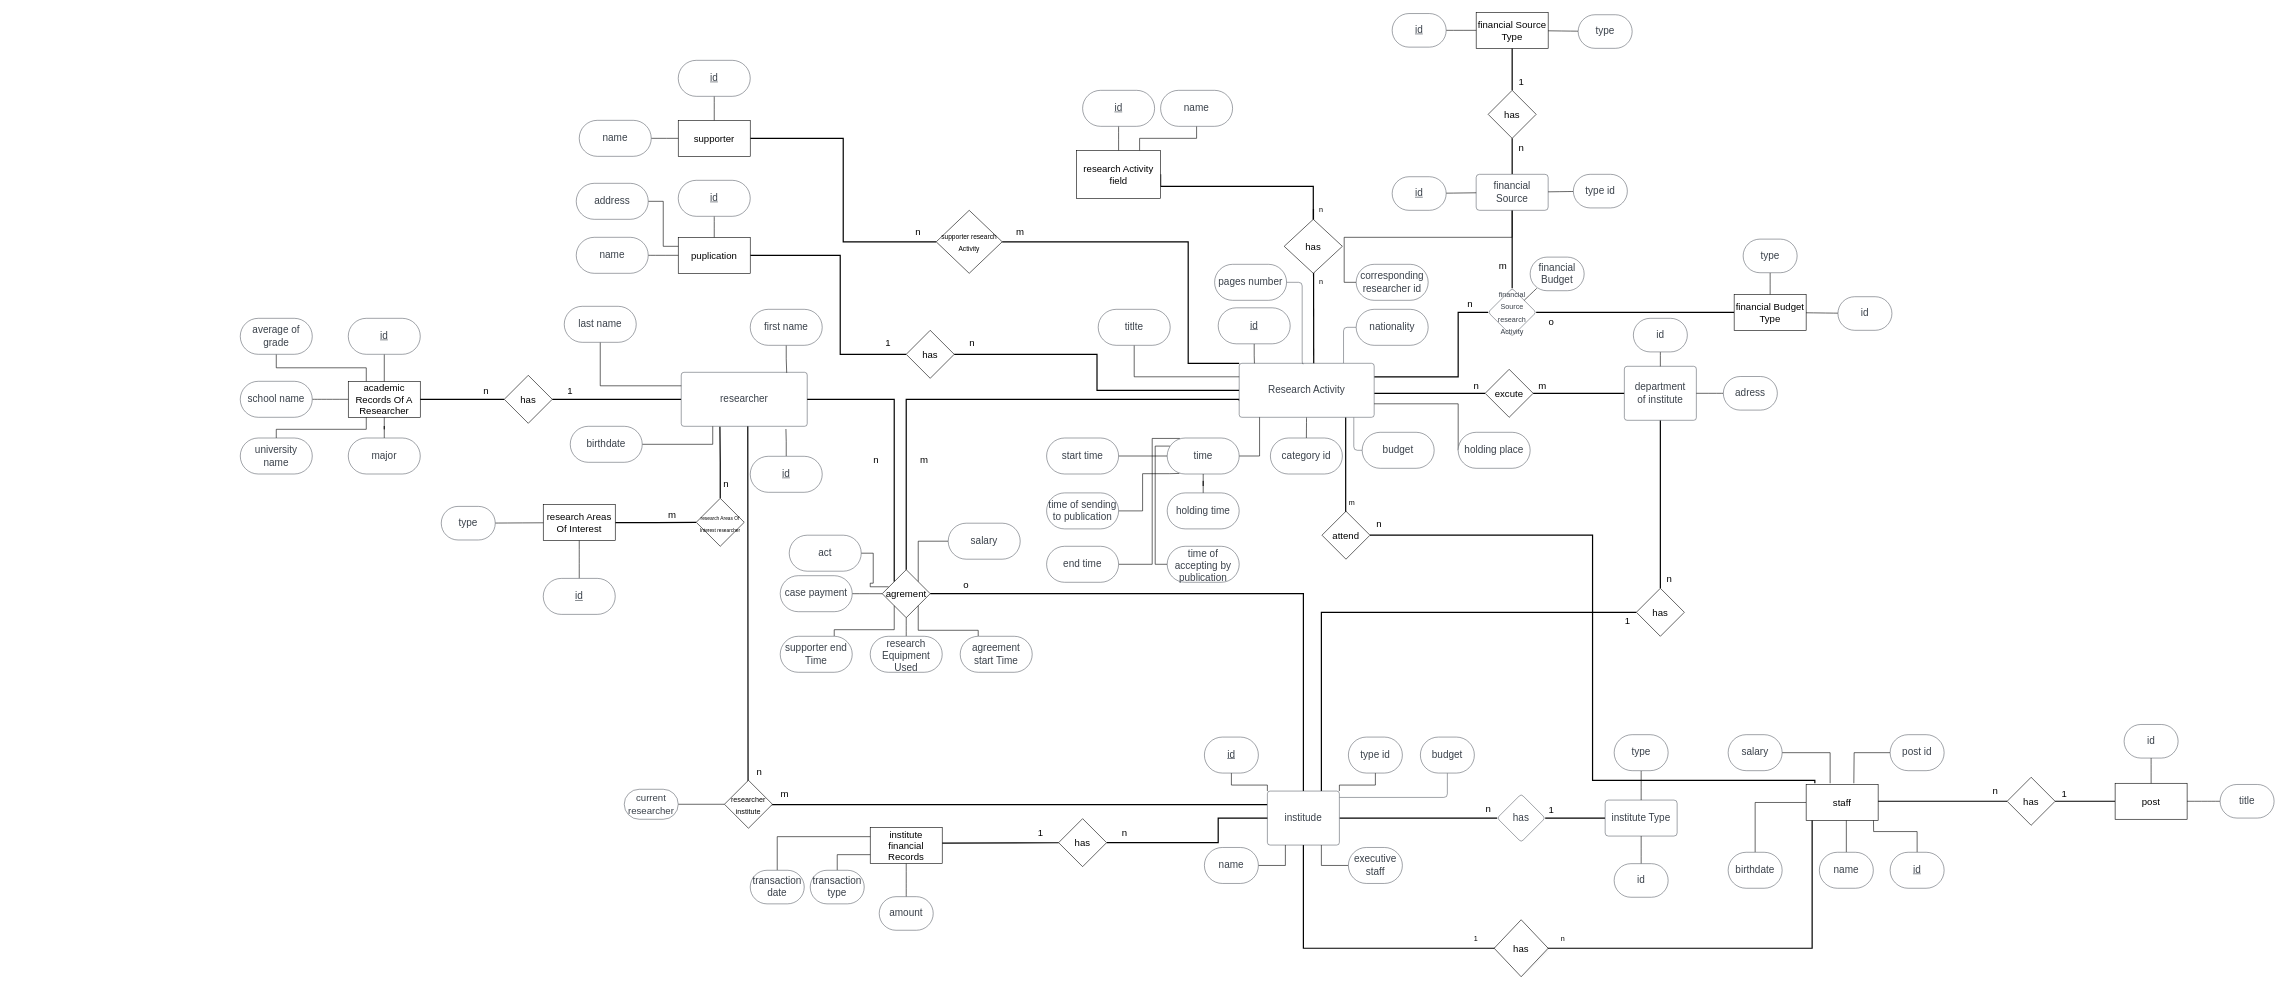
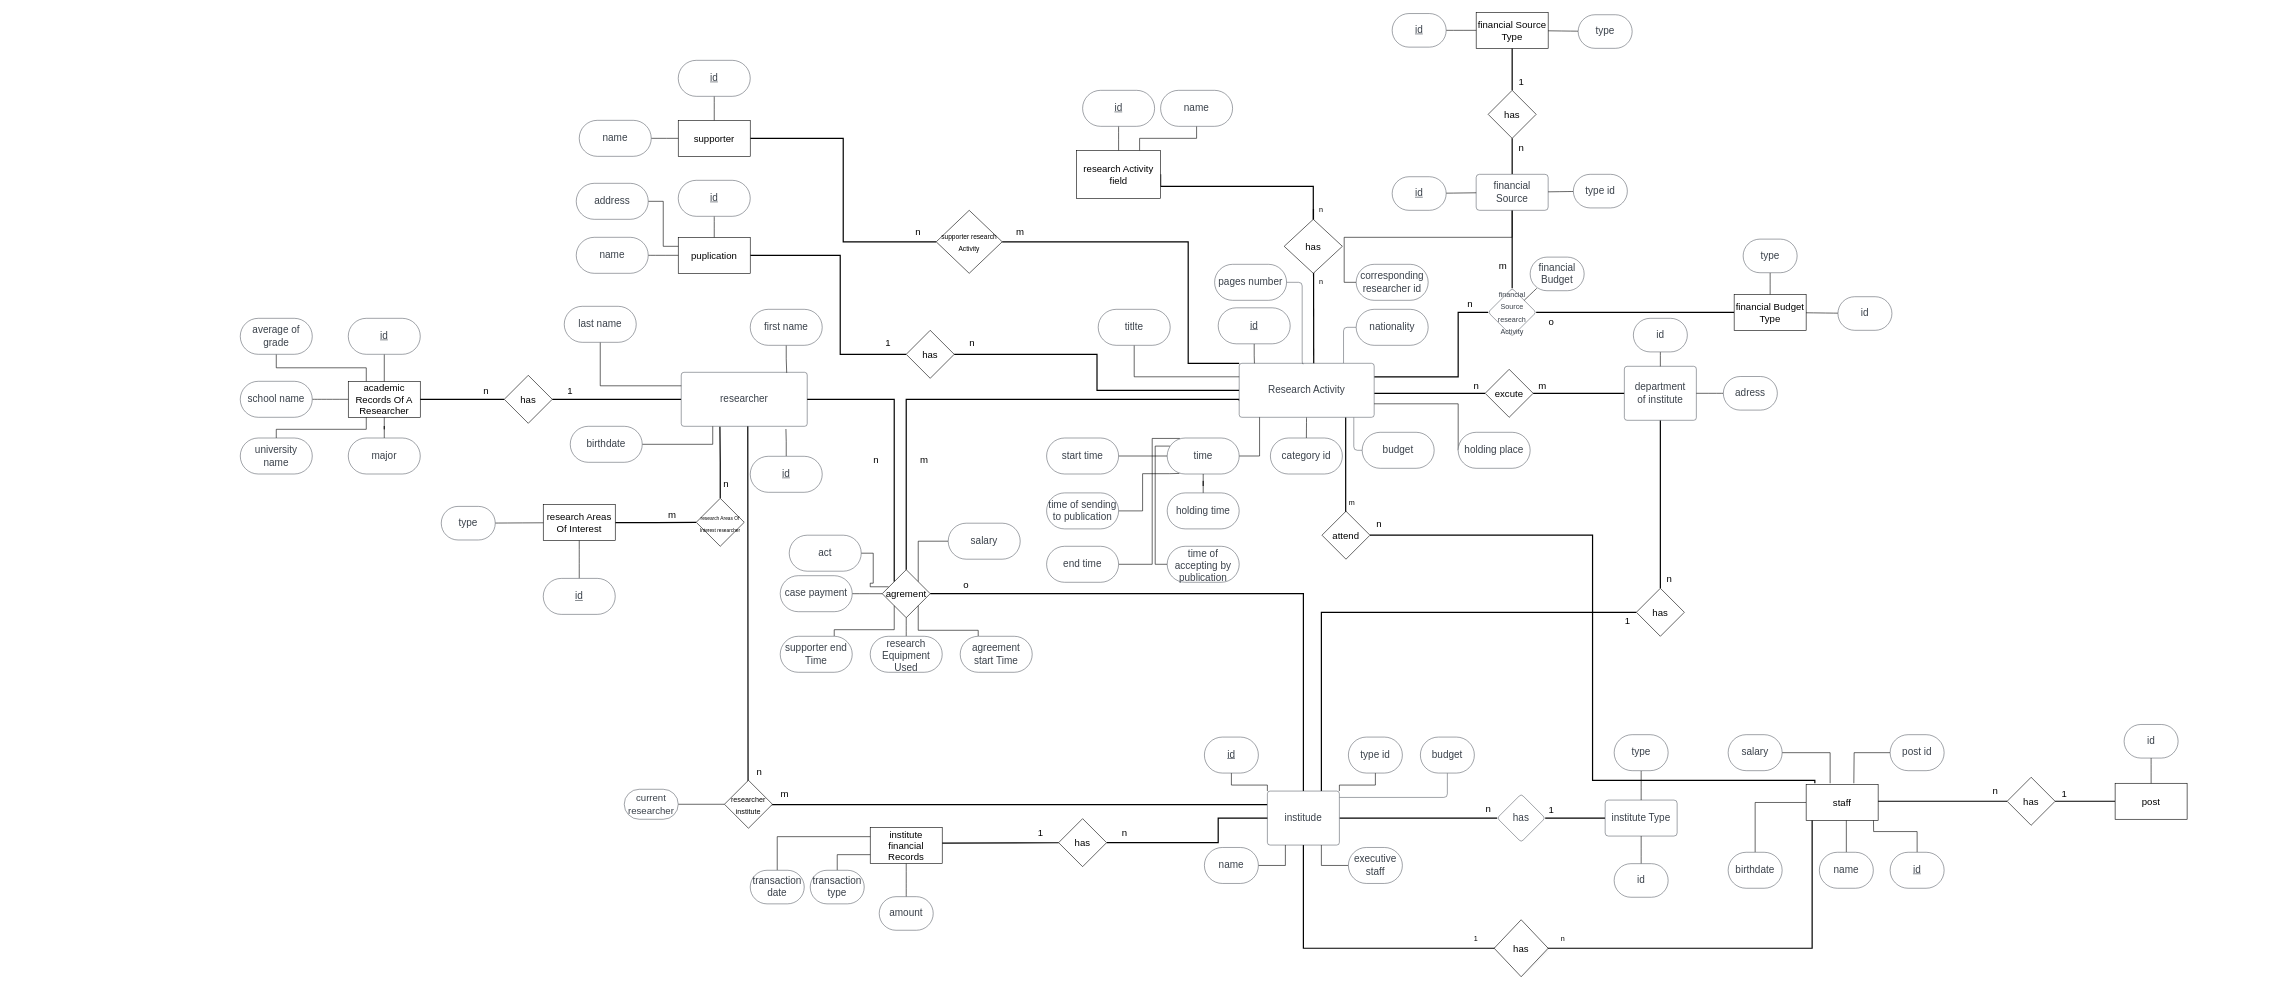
- <mxCell id="112" value="" style="edgeStyle=none;curved=1;rounded=0;orthogonalLoop=1;jettySize=auto;html=1;fontSize=12;startSize=8;endSize=8;endArrow=none;endFill=0;" parent="1" source="113" target="109" edge="1"><mxGeometry relative="1" as="geometry" /></mxCell>
- <mxCell id="113" value="title" style="html=1;overflow=block;blockSpacing=1;whiteSpace=wrap;rounded=1;arcSize=50;fontSize=16.7;fontColor=#3a414a;spacing=3.8;strokeColor=#3a414a;strokeOpacity=100;strokeWidth=0.8;lucidId=Hm4Z8wLVr.C2;" parent="1" vertex="1"><mxGeometry x="3700" y="1307" width="90" height="56" as="geometry" /></mxCell>
